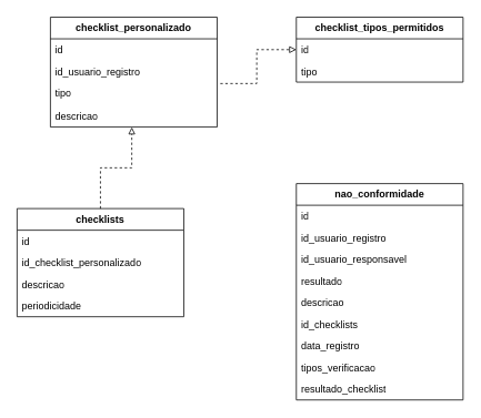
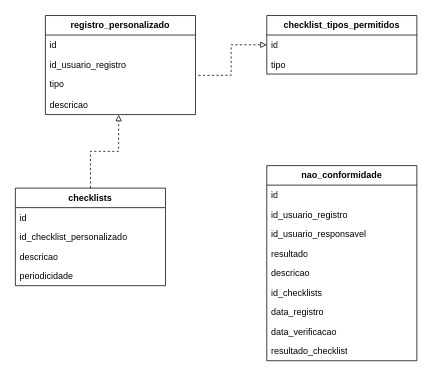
- <mxCell id="2" value="&lt;b&gt;checklist_personalizado&lt;/b&gt;" style="swimlane;fontStyle=0;childLayout=stackLayout;horizontal=1;startSize=26;fillColor=none;horizontalStack=0;resizeParent=1;resizeParentMax=0;resizeLast=0;collapsible=1;marginBottom=0;whiteSpace=wrap;html=1;" vertex="1" parent="1"><mxGeometry x="60" y="20" width="200" height="132" as="geometry" /></mxCell>
+ <mxCell id="2" value="&lt;b&gt;registro_personalizado&lt;/b&gt;" style="swimlane;fontStyle=0;childLayout=stackLayout;horizontal=1;startSize=26;fillColor=none;horizontalStack=0;resizeParent=1;resizeParentMax=0;resizeLast=0;collapsible=1;marginBottom=0;whiteSpace=wrap;html=1;" vertex="1" parent="1"><mxGeometry x="60" y="20" width="200" height="132" as="geometry" /></mxCell>
- <mxCell id="24" value="tipos_verificacao" style="text;strokeColor=none;fillColor=none;align=left;verticalAlign=top;spacingLeft=4;spacingRight=4;overflow=hidden;rotatable=0;points=[[0,0.5],[1,0.5]];portConstraint=eastwest;whiteSpace=wrap;html=1;" vertex="1" parent="16"><mxGeometry y="208" width="200" height="26" as="geometry" /></mxCell>
+ <mxCell id="24" value="data_verificacao" style="text;strokeColor=none;fillColor=none;align=left;verticalAlign=top;spacingLeft=4;spacingRight=4;overflow=hidden;rotatable=0;points=[[0,0.5],[1,0.5]];portConstraint=eastwest;whiteSpace=wrap;html=1;" vertex="1" parent="16"><mxGeometry y="208" width="200" height="26" as="geometry" /></mxCell>
